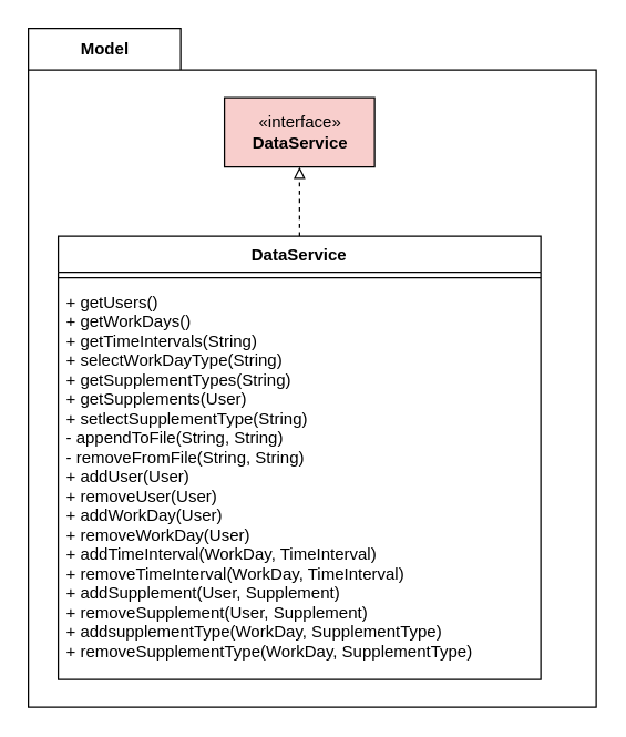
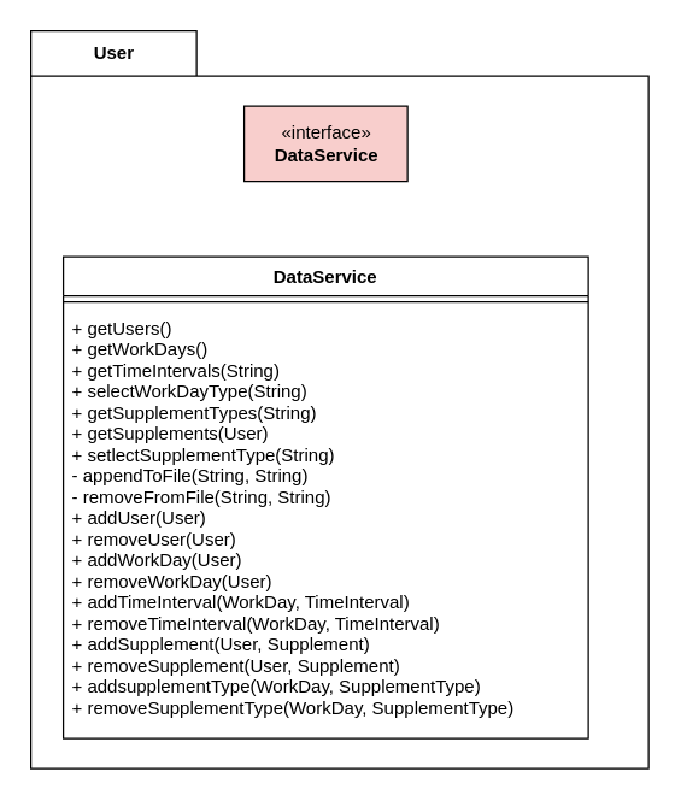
- <mxCell id="2" value="Model" style="shape=folder;fontStyle=1;tabWidth=110;tabHeight=30;tabPosition=left;html=1;boundedLbl=1;labelInHeader=1;container=1;collapsible=0;" parent="1" vertex="1"><mxGeometry x="20" y="20" width="410" height="490" as="geometry" /></mxCell>
+ <mxCell id="2" value="User" style="shape=folder;fontStyle=1;tabWidth=110;tabHeight=30;tabPosition=left;html=1;boundedLbl=1;labelInHeader=1;container=1;collapsible=0;" parent="1" vertex="1"><mxGeometry x="20" y="20" width="410" height="490" as="geometry" /></mxCell>
- <mxCell id="4" style="edgeStyle=none;html=1;exitX=0.5;exitY=0;exitDx=0;exitDy=0;entryX=0.5;entryY=1;entryDx=0;entryDy=0;endArrow=block;endFill=0;dashed=1;" edge="1" parent="2" source="5" target="8"><mxGeometry relative="1" as="geometry" /></mxCell>
